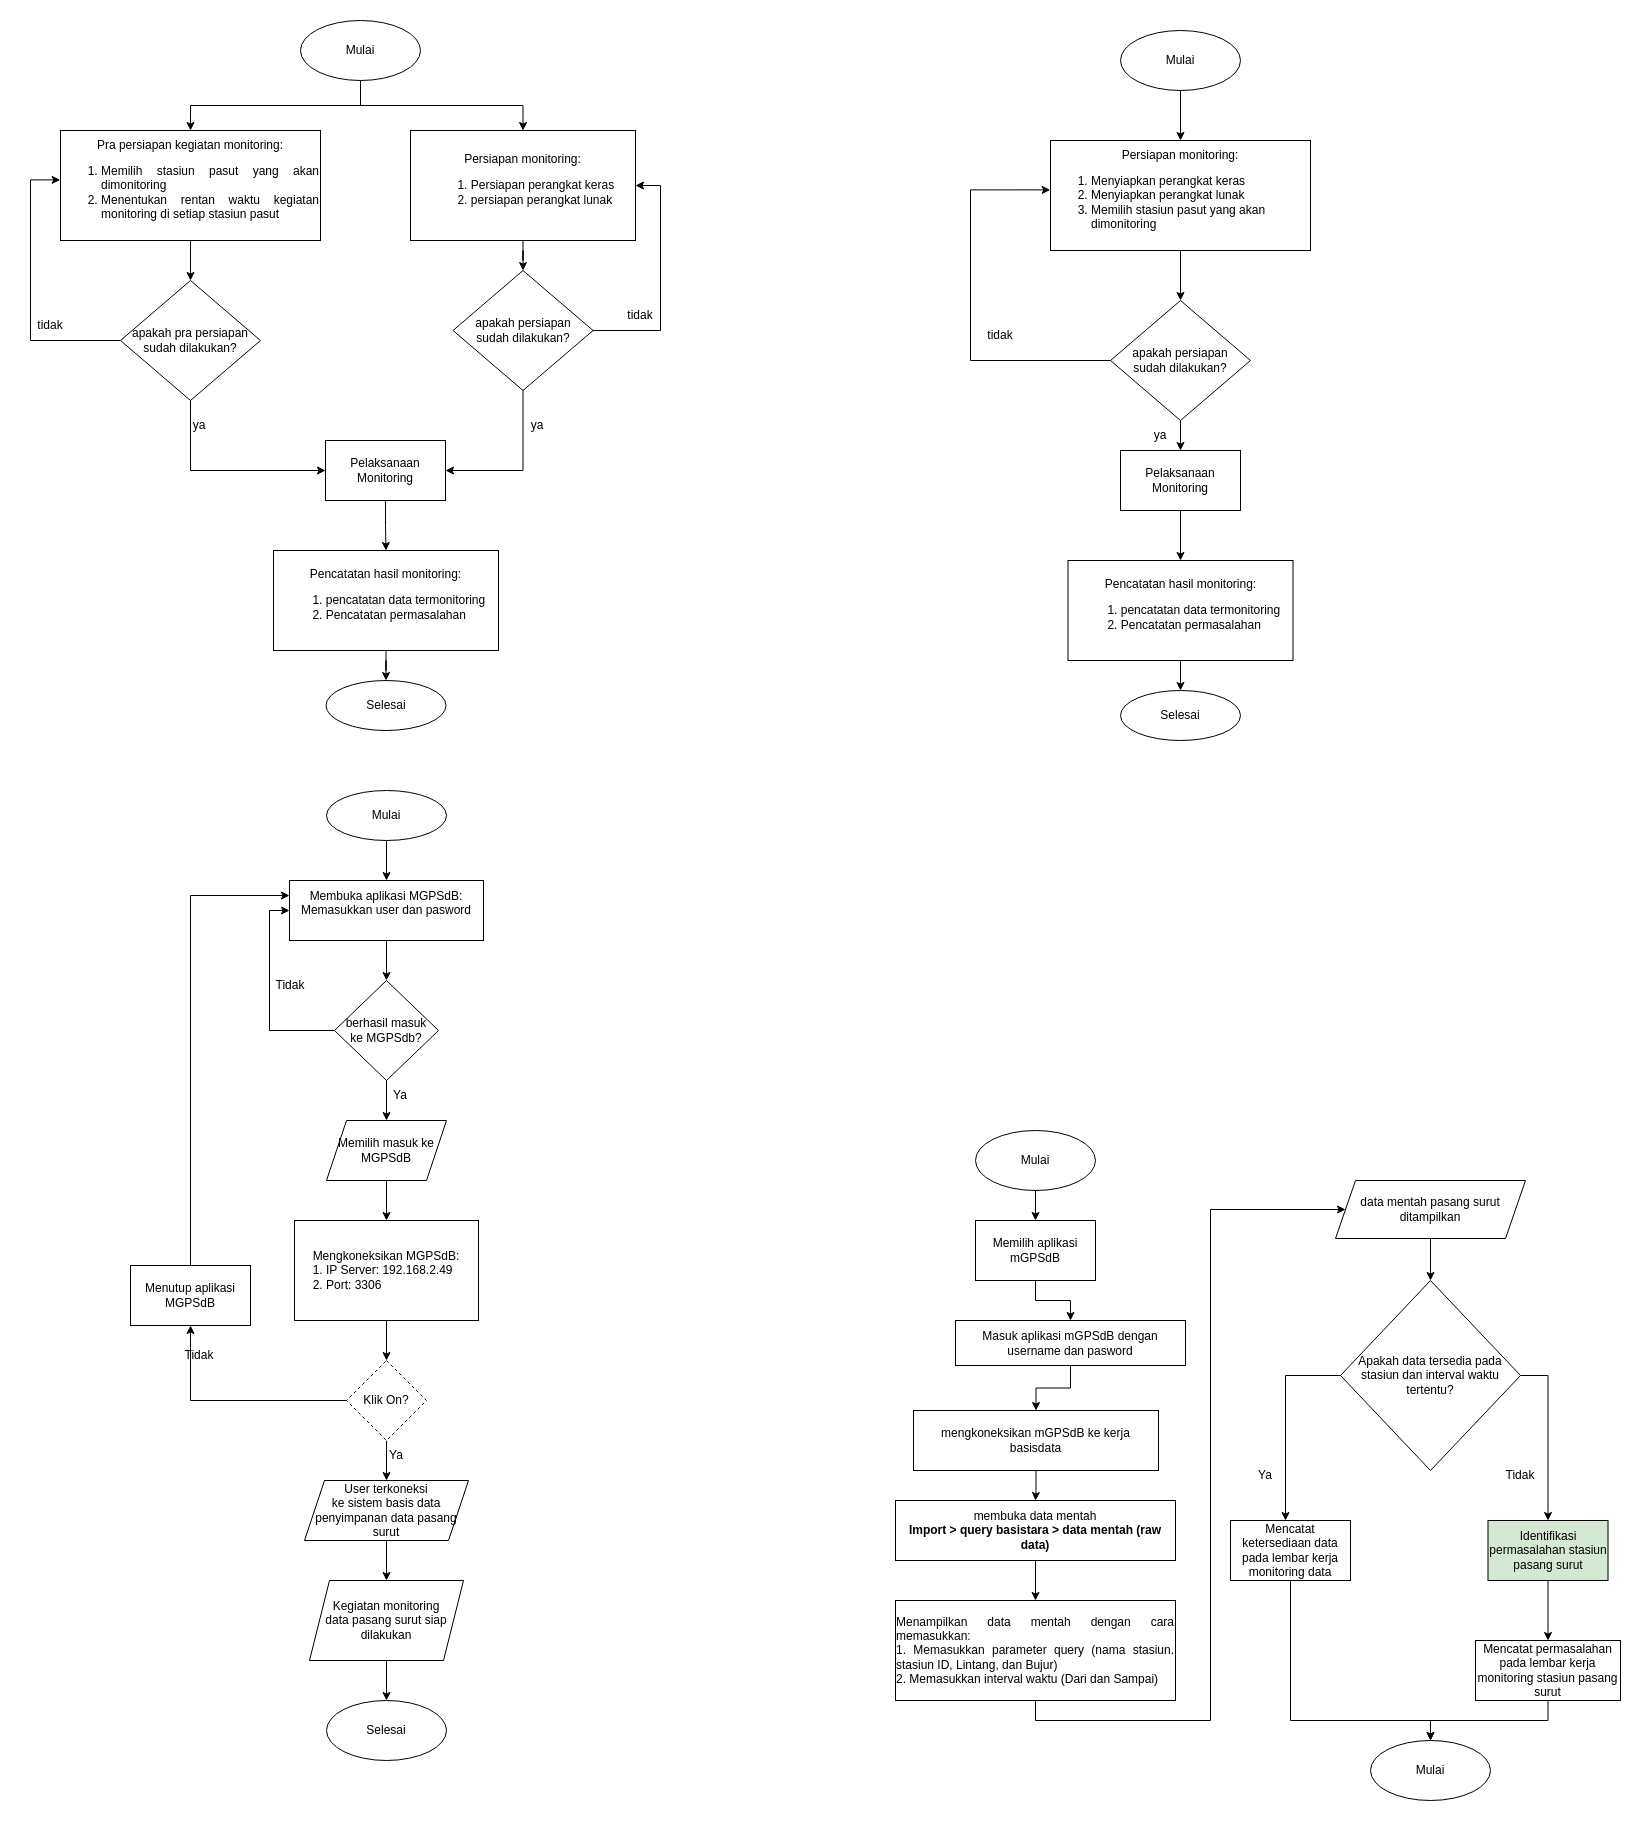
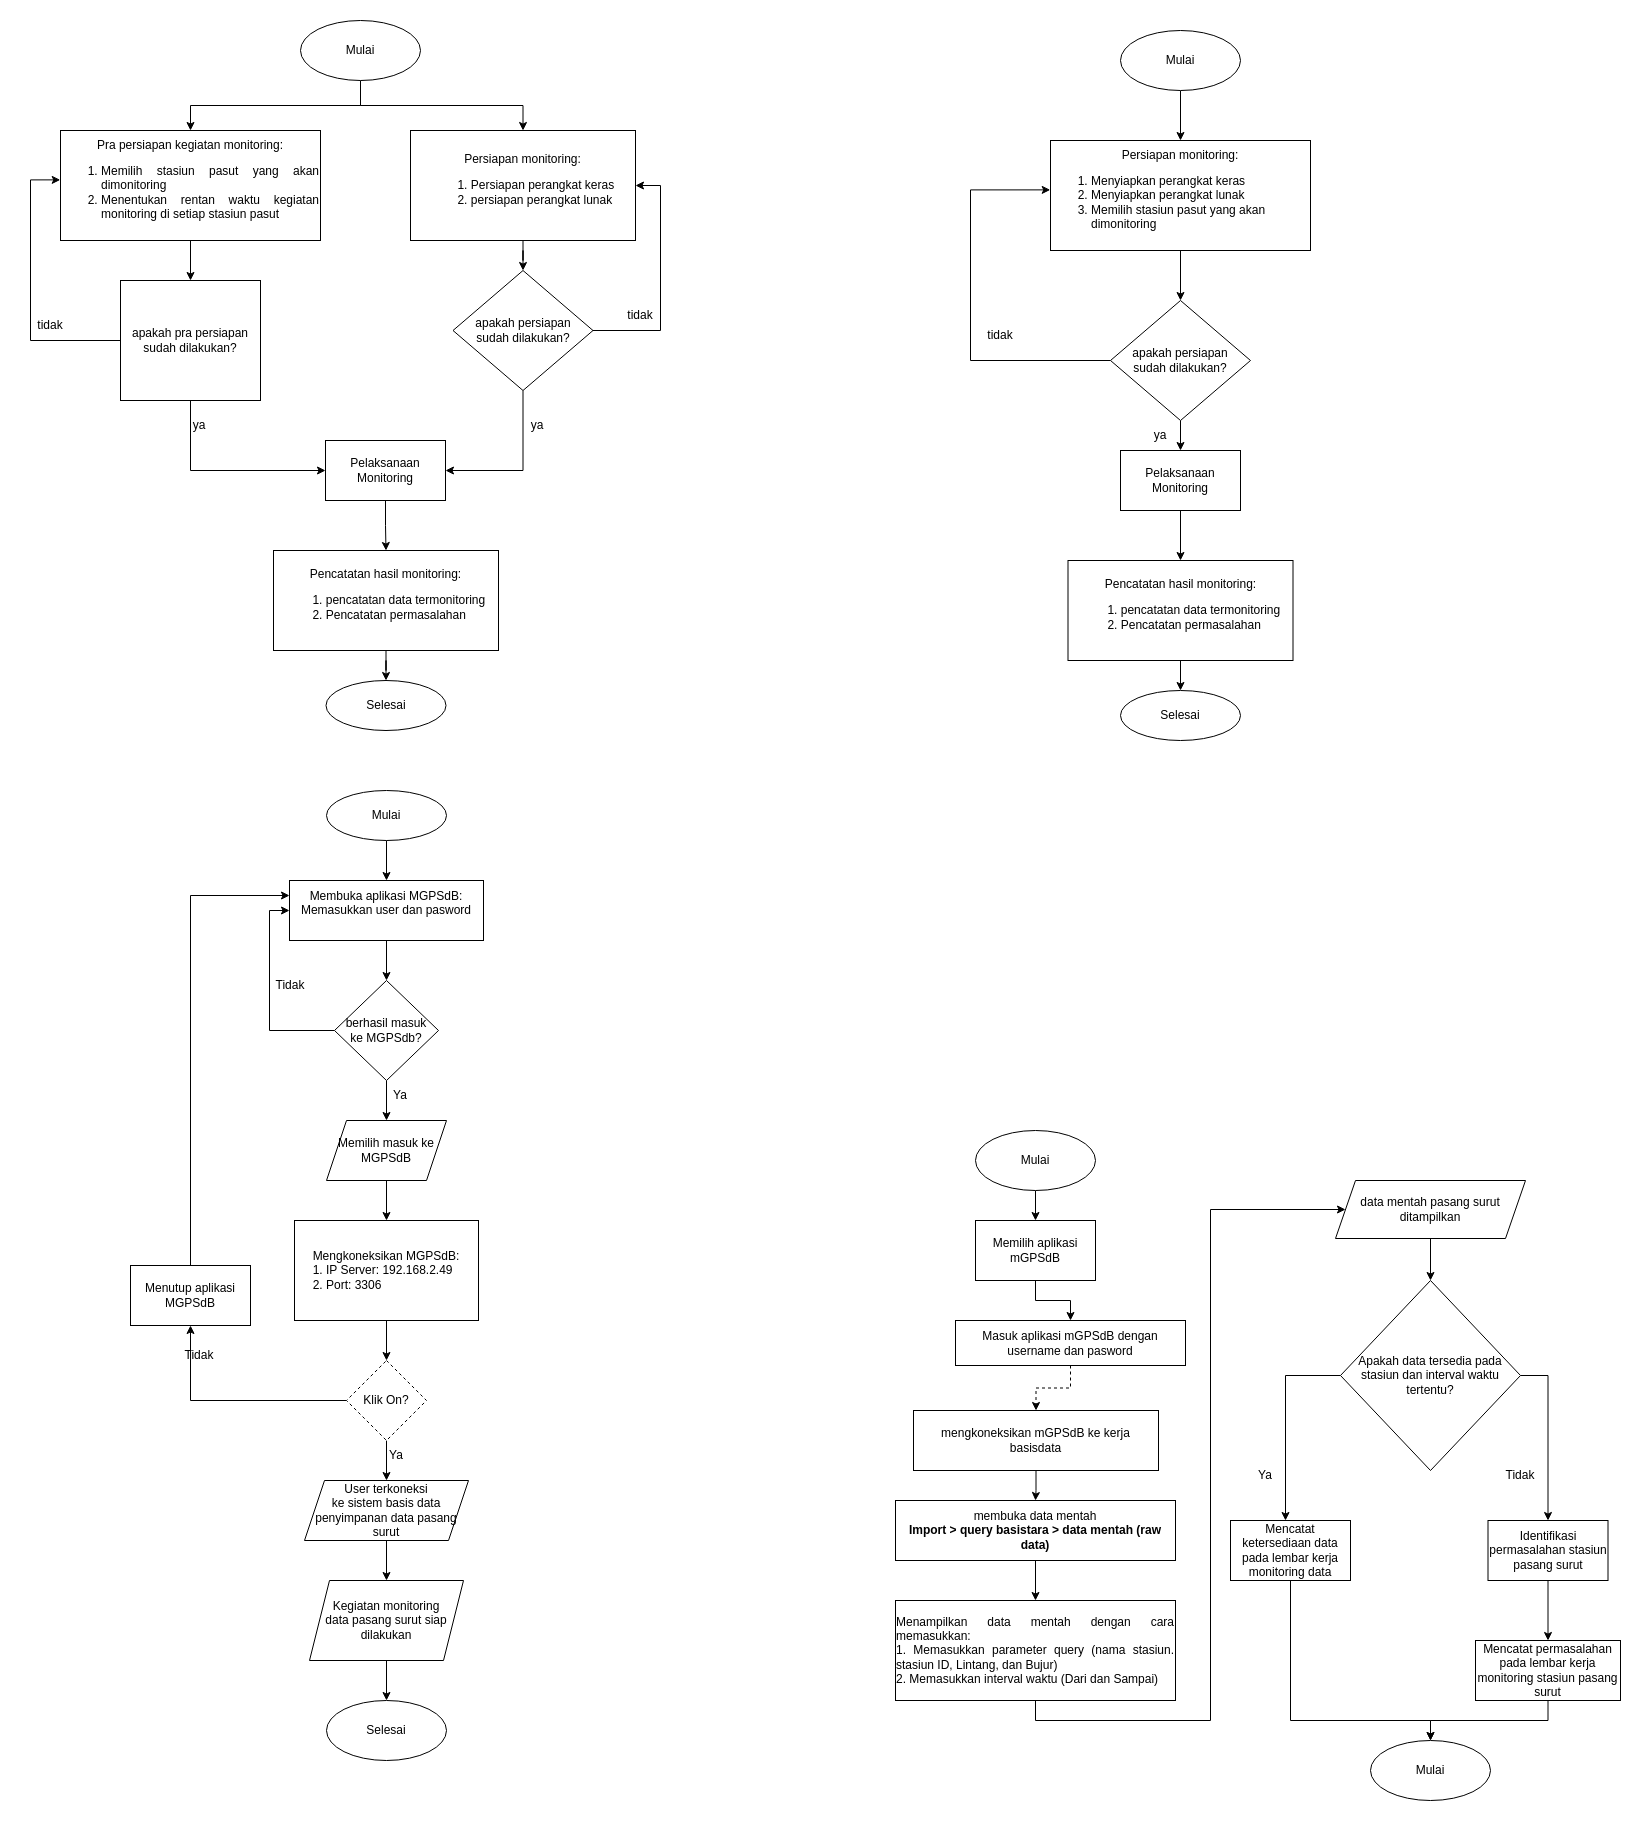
- <mxCell id="11" value="&lt;div&gt;apakah pra persiapan &lt;br&gt;&lt;/div&gt;&lt;div&gt;sudah dilakukan?&lt;/div&gt;" style="rhombus;whiteSpace=wrap;html=1;" parent="1" vertex="1"><mxGeometry x="120" y="280" width="140" height="120" as="geometry" /></mxCell>
+ <mxCell id="11" value="&lt;div&gt;apakah pra persiapan &lt;br&gt;&lt;/div&gt;&lt;div&gt;sudah dilakukan?&lt;/div&gt;" style="whiteSpace=wrap;html=1;rounded=0;" parent="1" vertex="1"><mxGeometry x="120" y="280" width="140" height="120" as="geometry" /></mxCell>
- <mxCell id="67" style="edgeStyle=orthogonalEdgeStyle;rounded=0;orthogonalLoop=1;jettySize=auto;html=1;exitX=0.5;exitY=1;exitDx=0;exitDy=0;" edge="1" parent="1" source="68" target="70"><mxGeometry relative="1" as="geometry" /></mxCell>
+ <mxCell id="67" style="edgeStyle=orthogonalEdgeStyle;rounded=0;orthogonalLoop=1;jettySize=auto;html=1;exitX=0.5;exitY=1;exitDx=0;exitDy=0;dashed=1;" edge="1" parent="1" source="68" target="70"><mxGeometry relative="1" as="geometry" /></mxCell>
- <mxCell id="83" value="Identifikasi permasalahan stasiun pasang surut" style="rounded=0;whiteSpace=wrap;html=1;fillColor=#d5e8d4;" vertex="1" parent="1"><mxGeometry x="1487.5" y="1520" width="120" height="60" as="geometry" /></mxCell>
+ <mxCell id="83" value="Identifikasi permasalahan stasiun pasang surut" style="rounded=0;whiteSpace=wrap;html=1;" vertex="1" parent="1"><mxGeometry x="1487.5" y="1520" width="120" height="60" as="geometry" /></mxCell>
